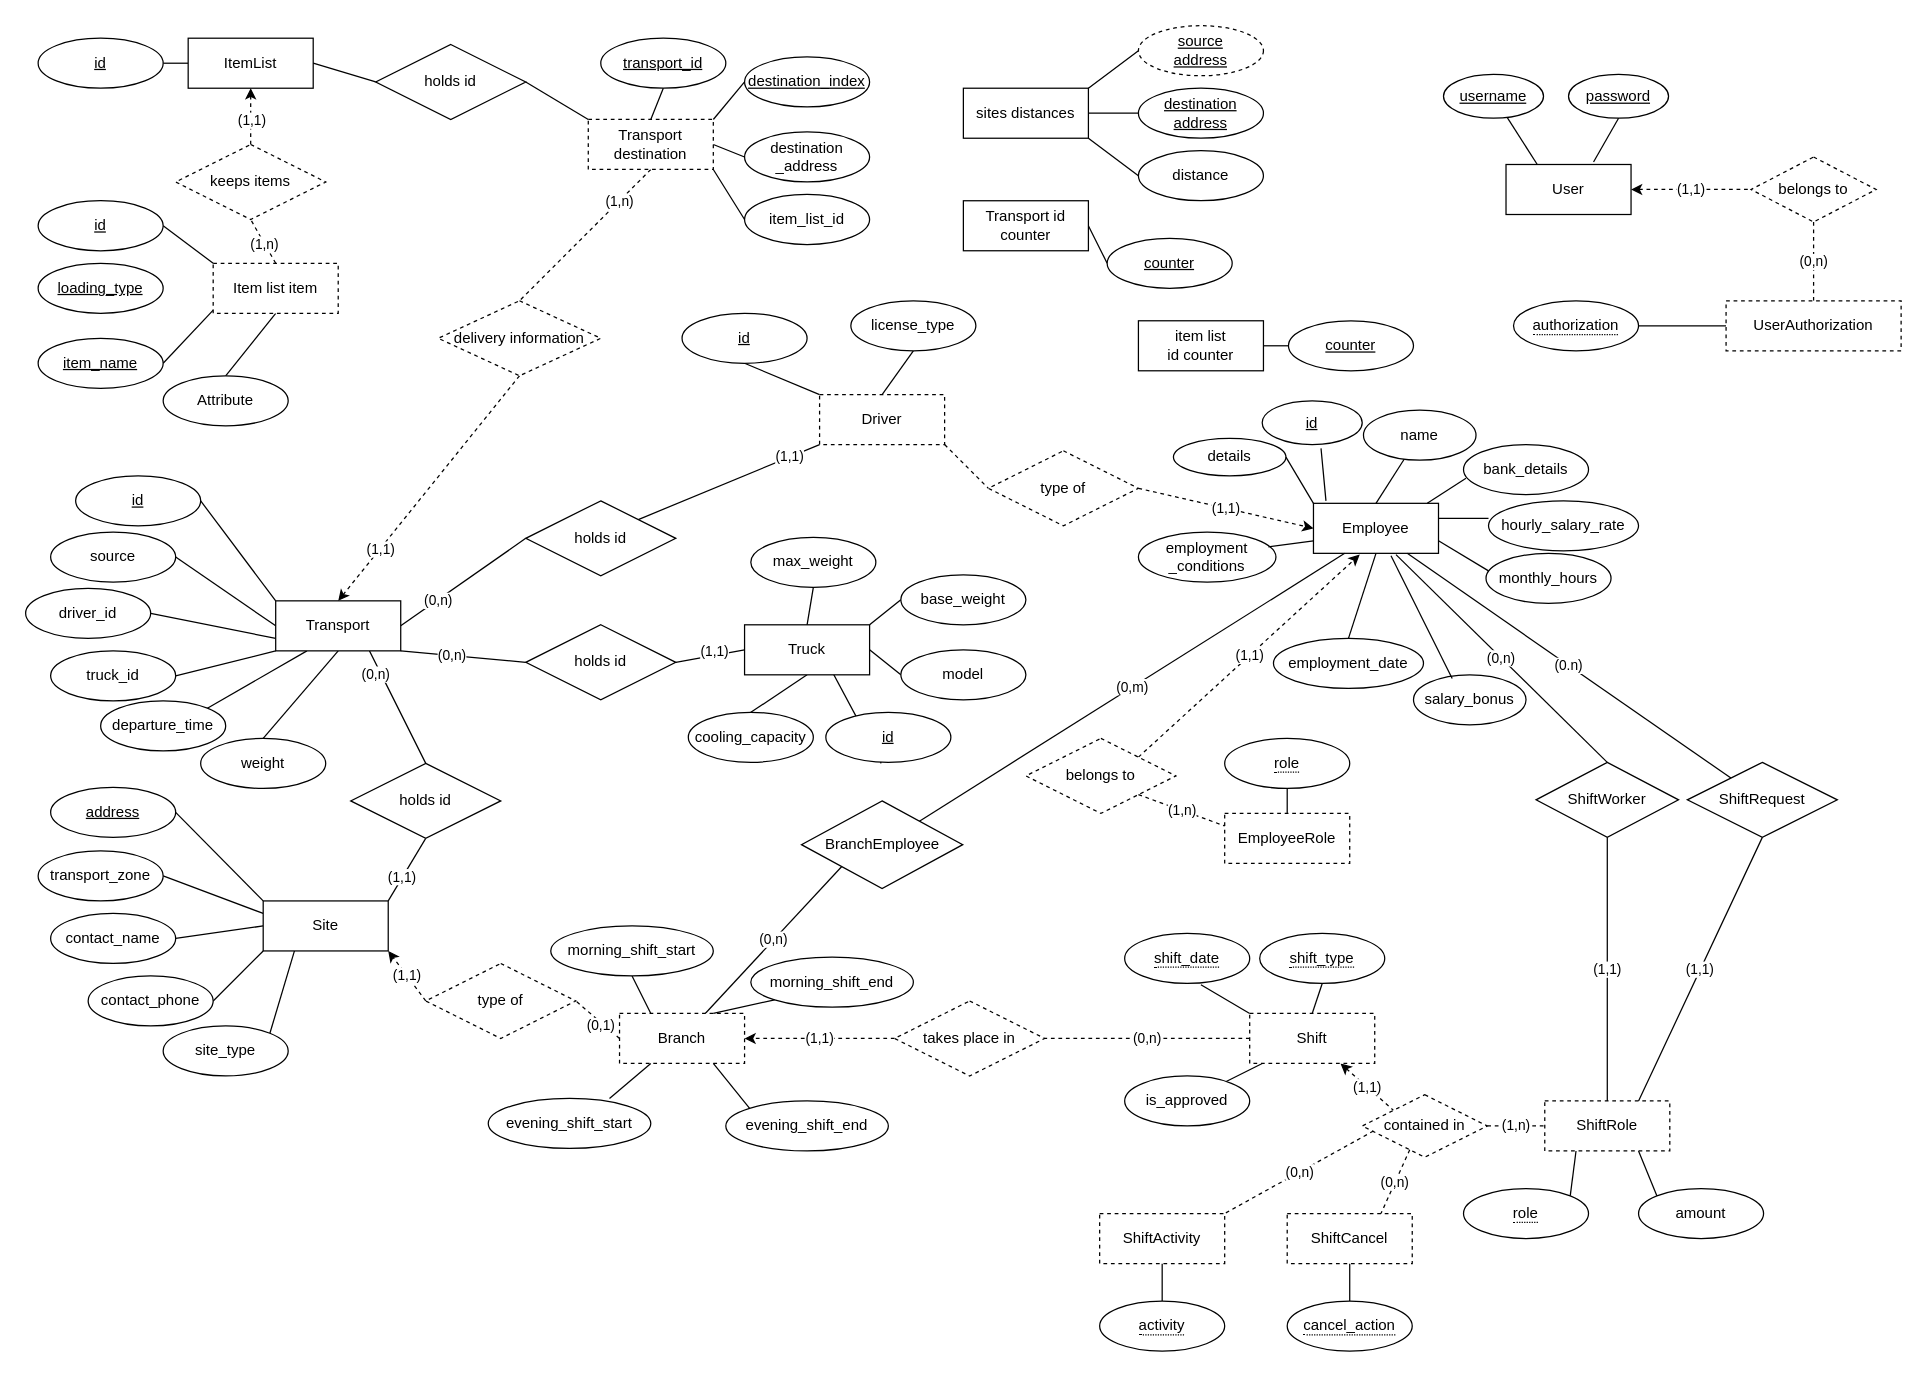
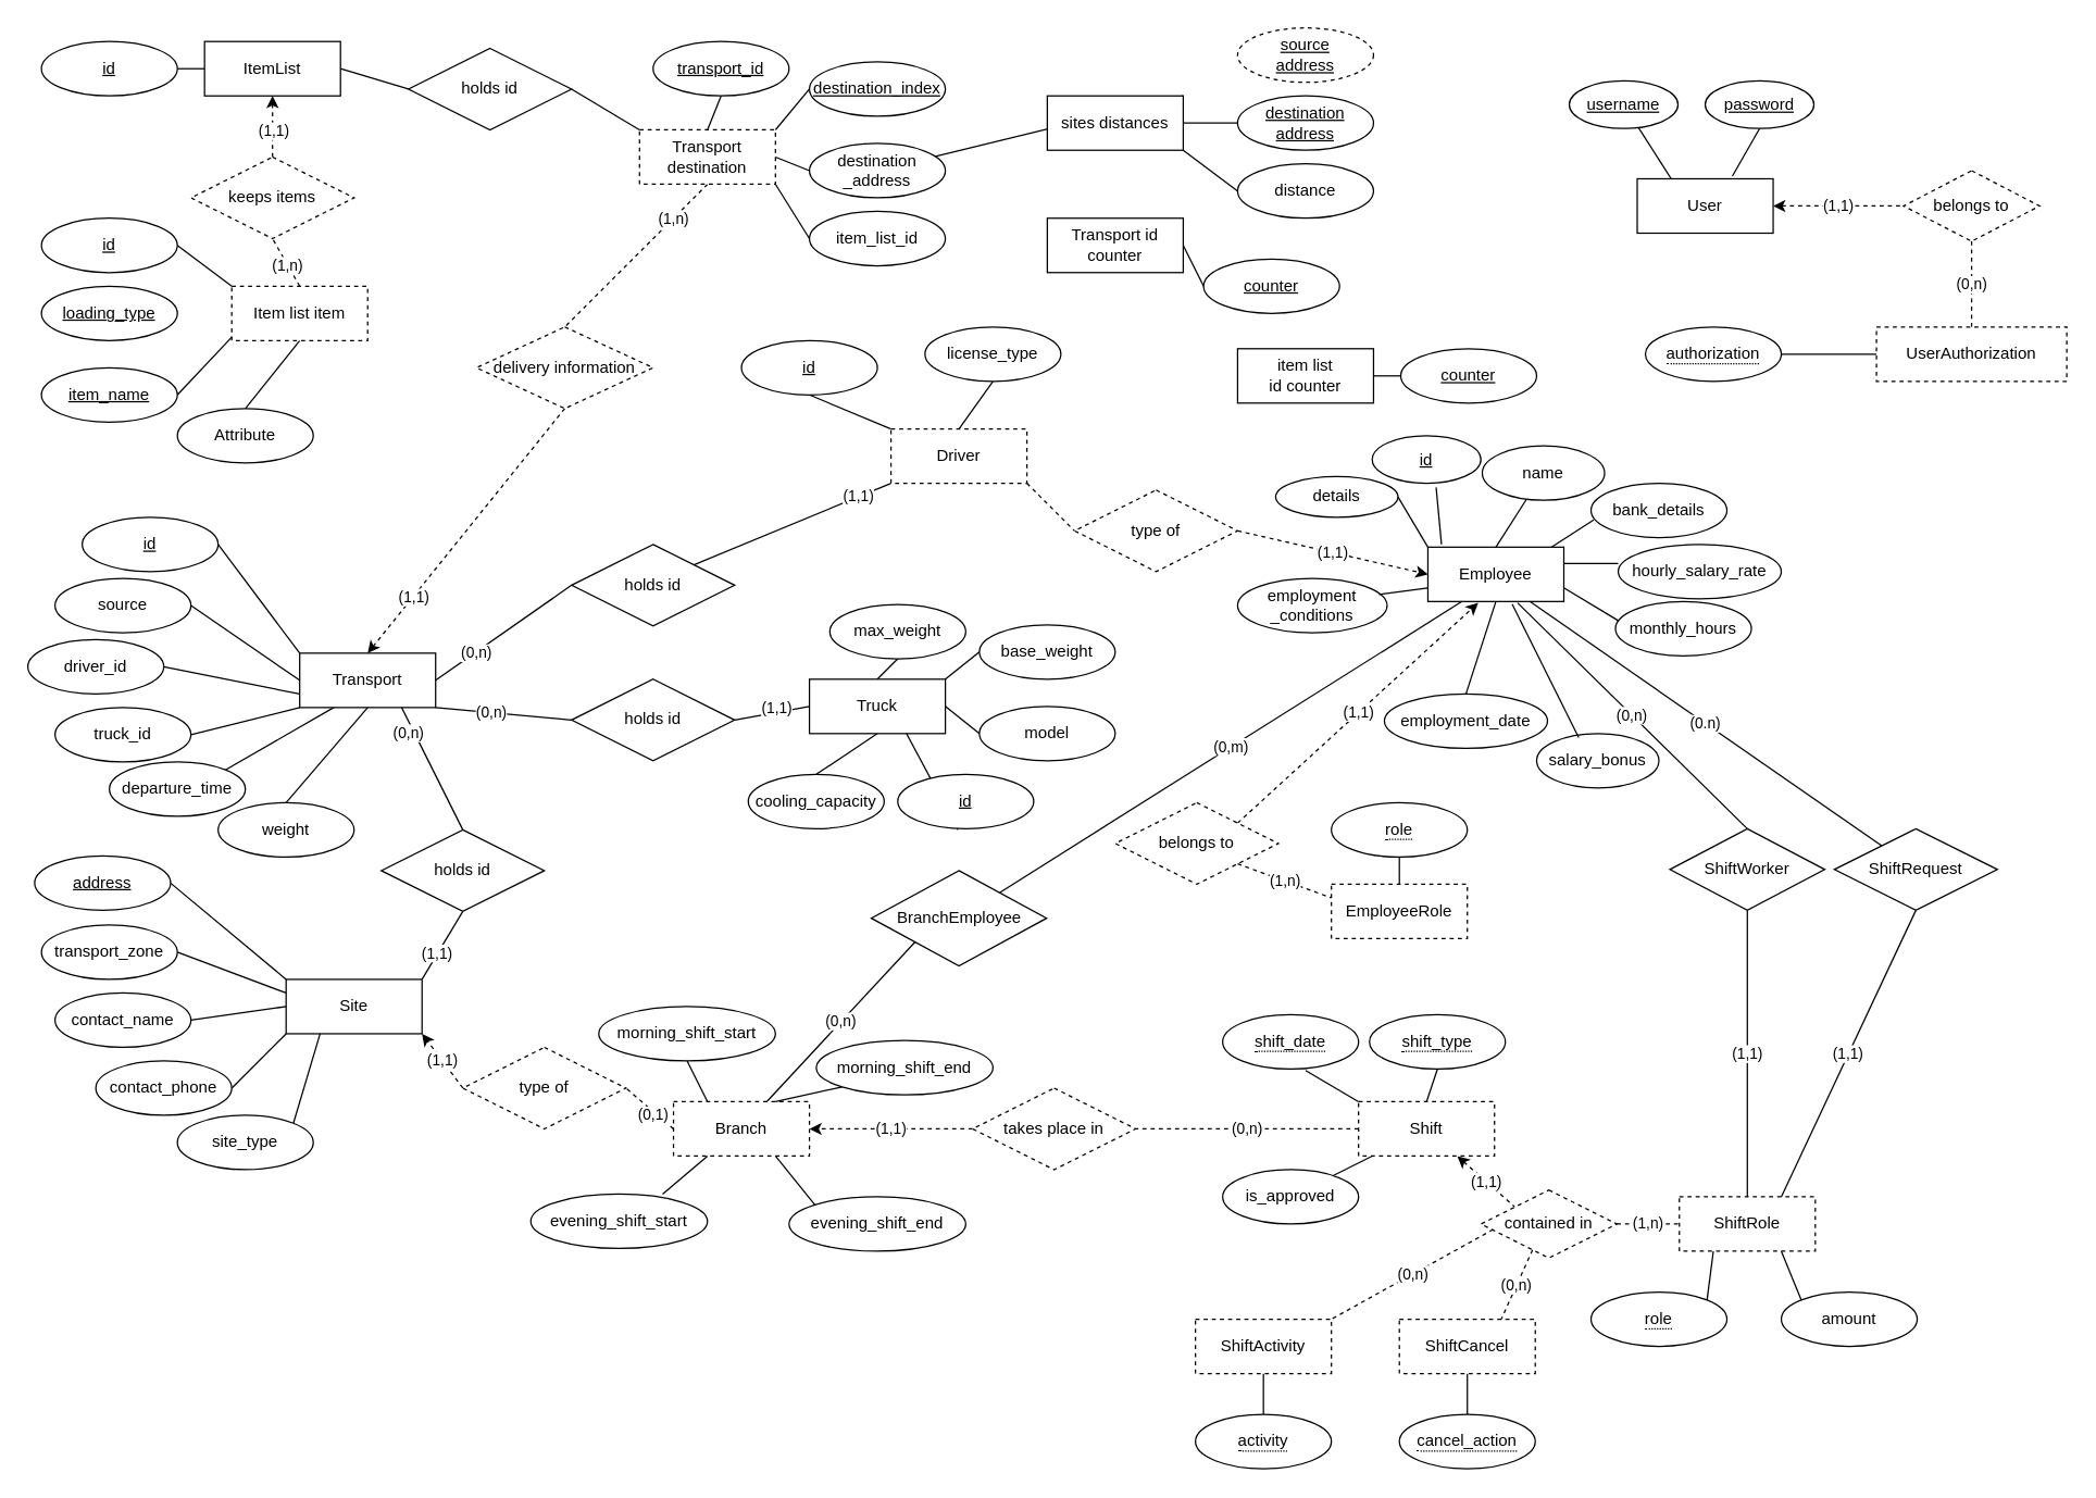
- <mxCell id="60" style="rounded=0;orthogonalLoop=1;jettySize=auto;html=1;exitX=1;exitY=0;exitDx=0;exitDy=0;entryX=0;entryY=0.5;entryDx=0;entryDy=0;endArrow=none;endFill=0;" parent="1" source="63" target="64" edge="1"><mxGeometry relative="1" as="geometry" /></mxCell>
+ <mxCell id="60" style="rounded=0;orthogonalLoop=1;jettySize=auto;html=1;exitX=1;exitY=0;exitDx=0;exitDy=0;endArrow=none;endFill=0;" parent="1" source="63" target="58" edge="1"><mxGeometry relative="1" as="geometry" /></mxCell>
- <mxCell id="22" value="max_weight" style="ellipse;whiteSpace=wrap;html=1;align=center;" parent="1" vertex="1"><mxGeometry x="600" y="429.16" width="100" height="40" as="geometry" /></mxCell>
+ <mxCell id="22" value="max_weight" style="ellipse;whiteSpace=wrap;html=1;align=center;" parent="1" vertex="1"><mxGeometry x="610" y="444.16" width="100" height="40" as="geometry" /></mxCell>
- <mxCell id="8" value="address" style="ellipse;whiteSpace=wrap;html=1;align=center;fontStyle=4;" parent="1" vertex="1"><mxGeometry x="40" y="629.16" width="100" height="40" as="geometry" /></mxCell>
+ <mxCell id="8" value="address" style="ellipse;whiteSpace=wrap;html=1;align=center;fontStyle=4;" parent="1" vertex="1"><mxGeometry x="25" y="629.16" width="100" height="40" as="geometry" /></mxCell>
